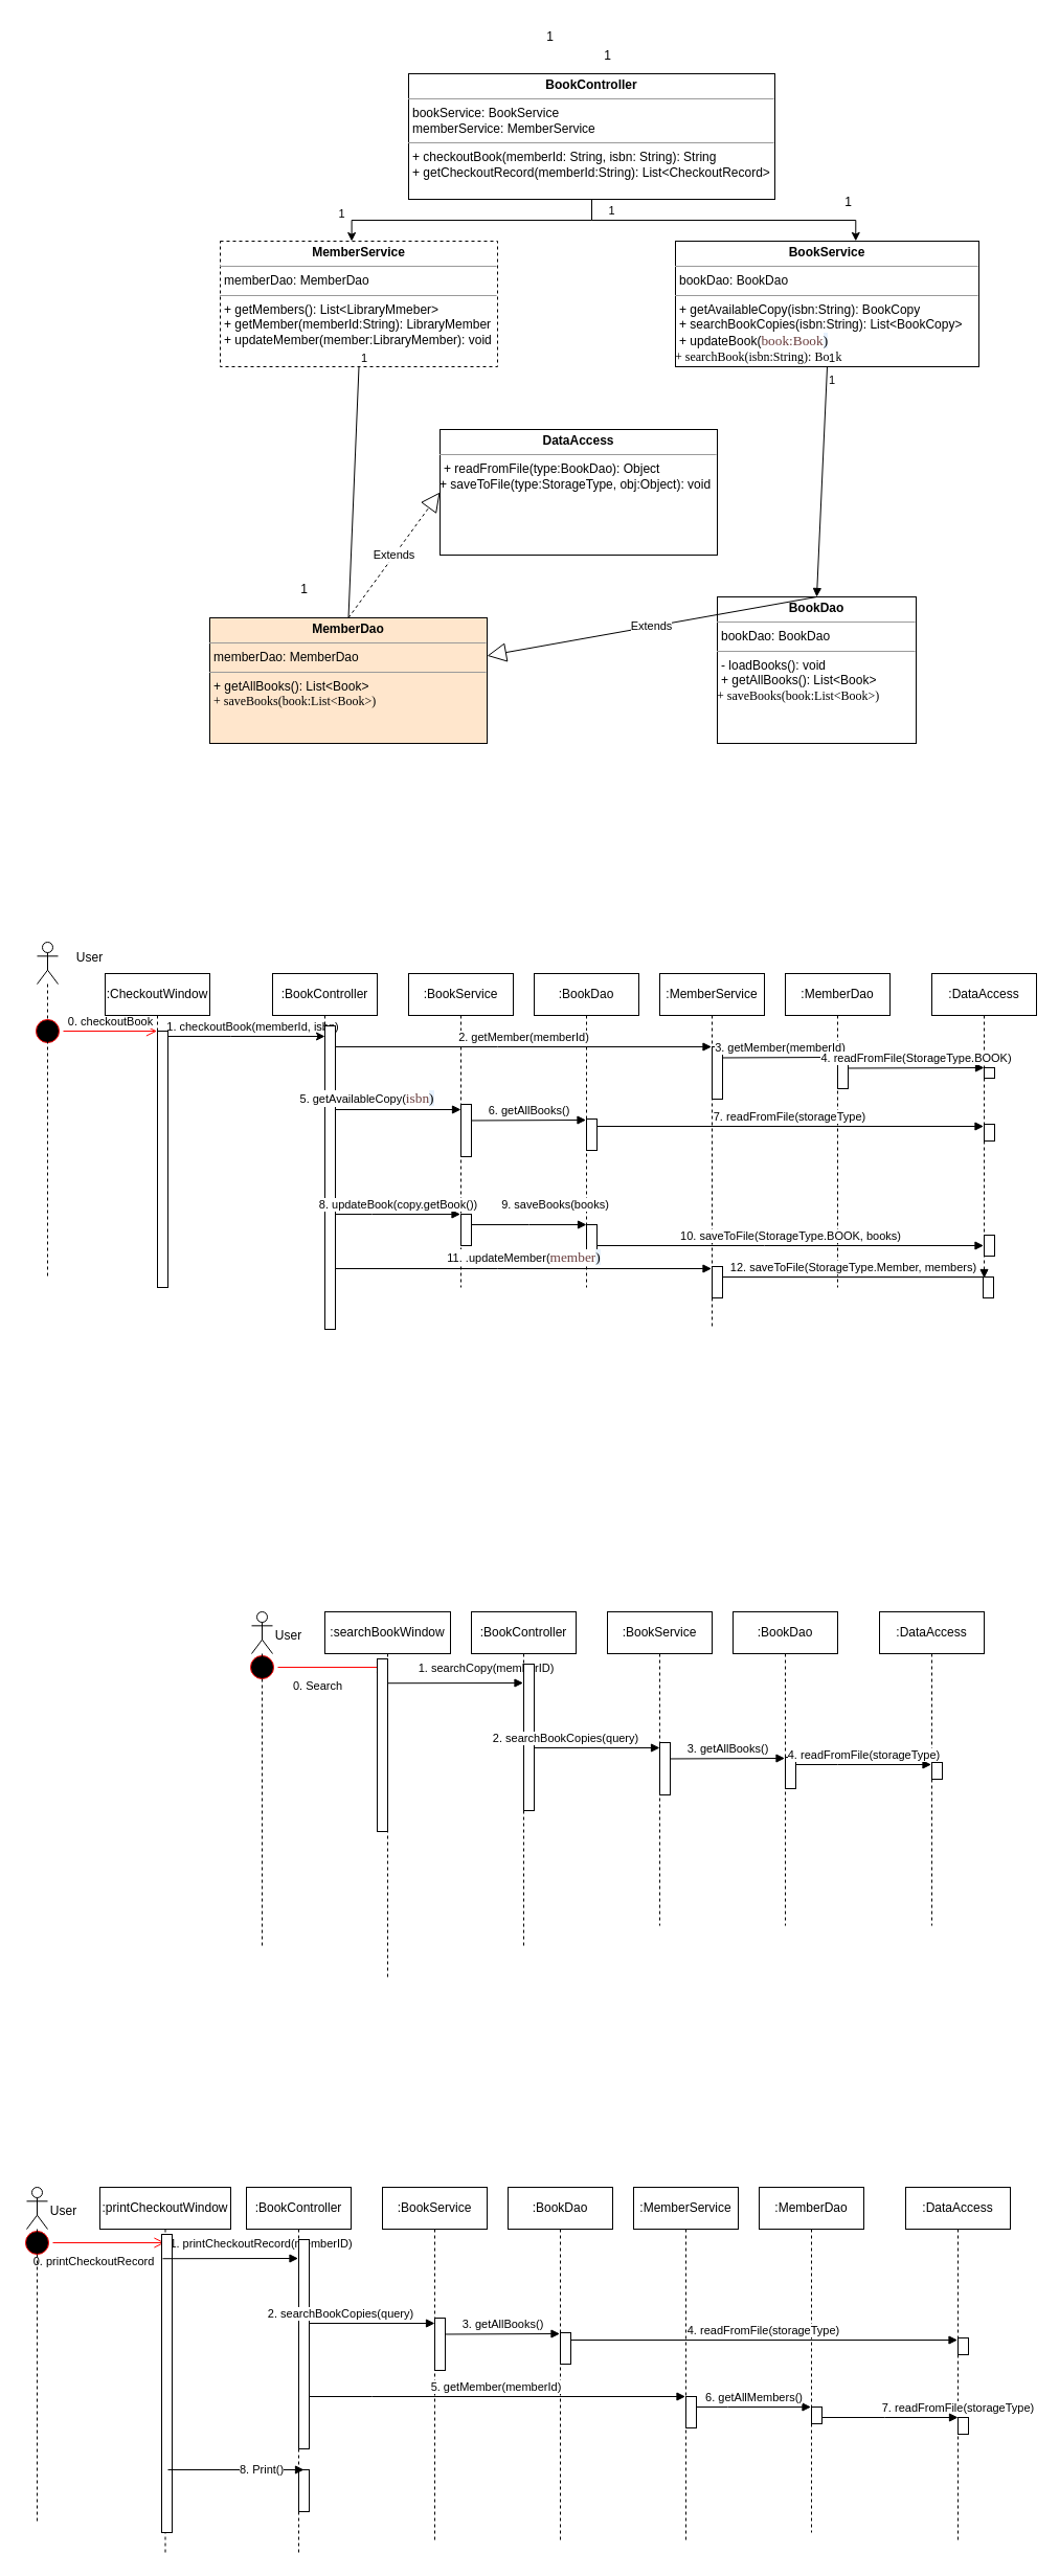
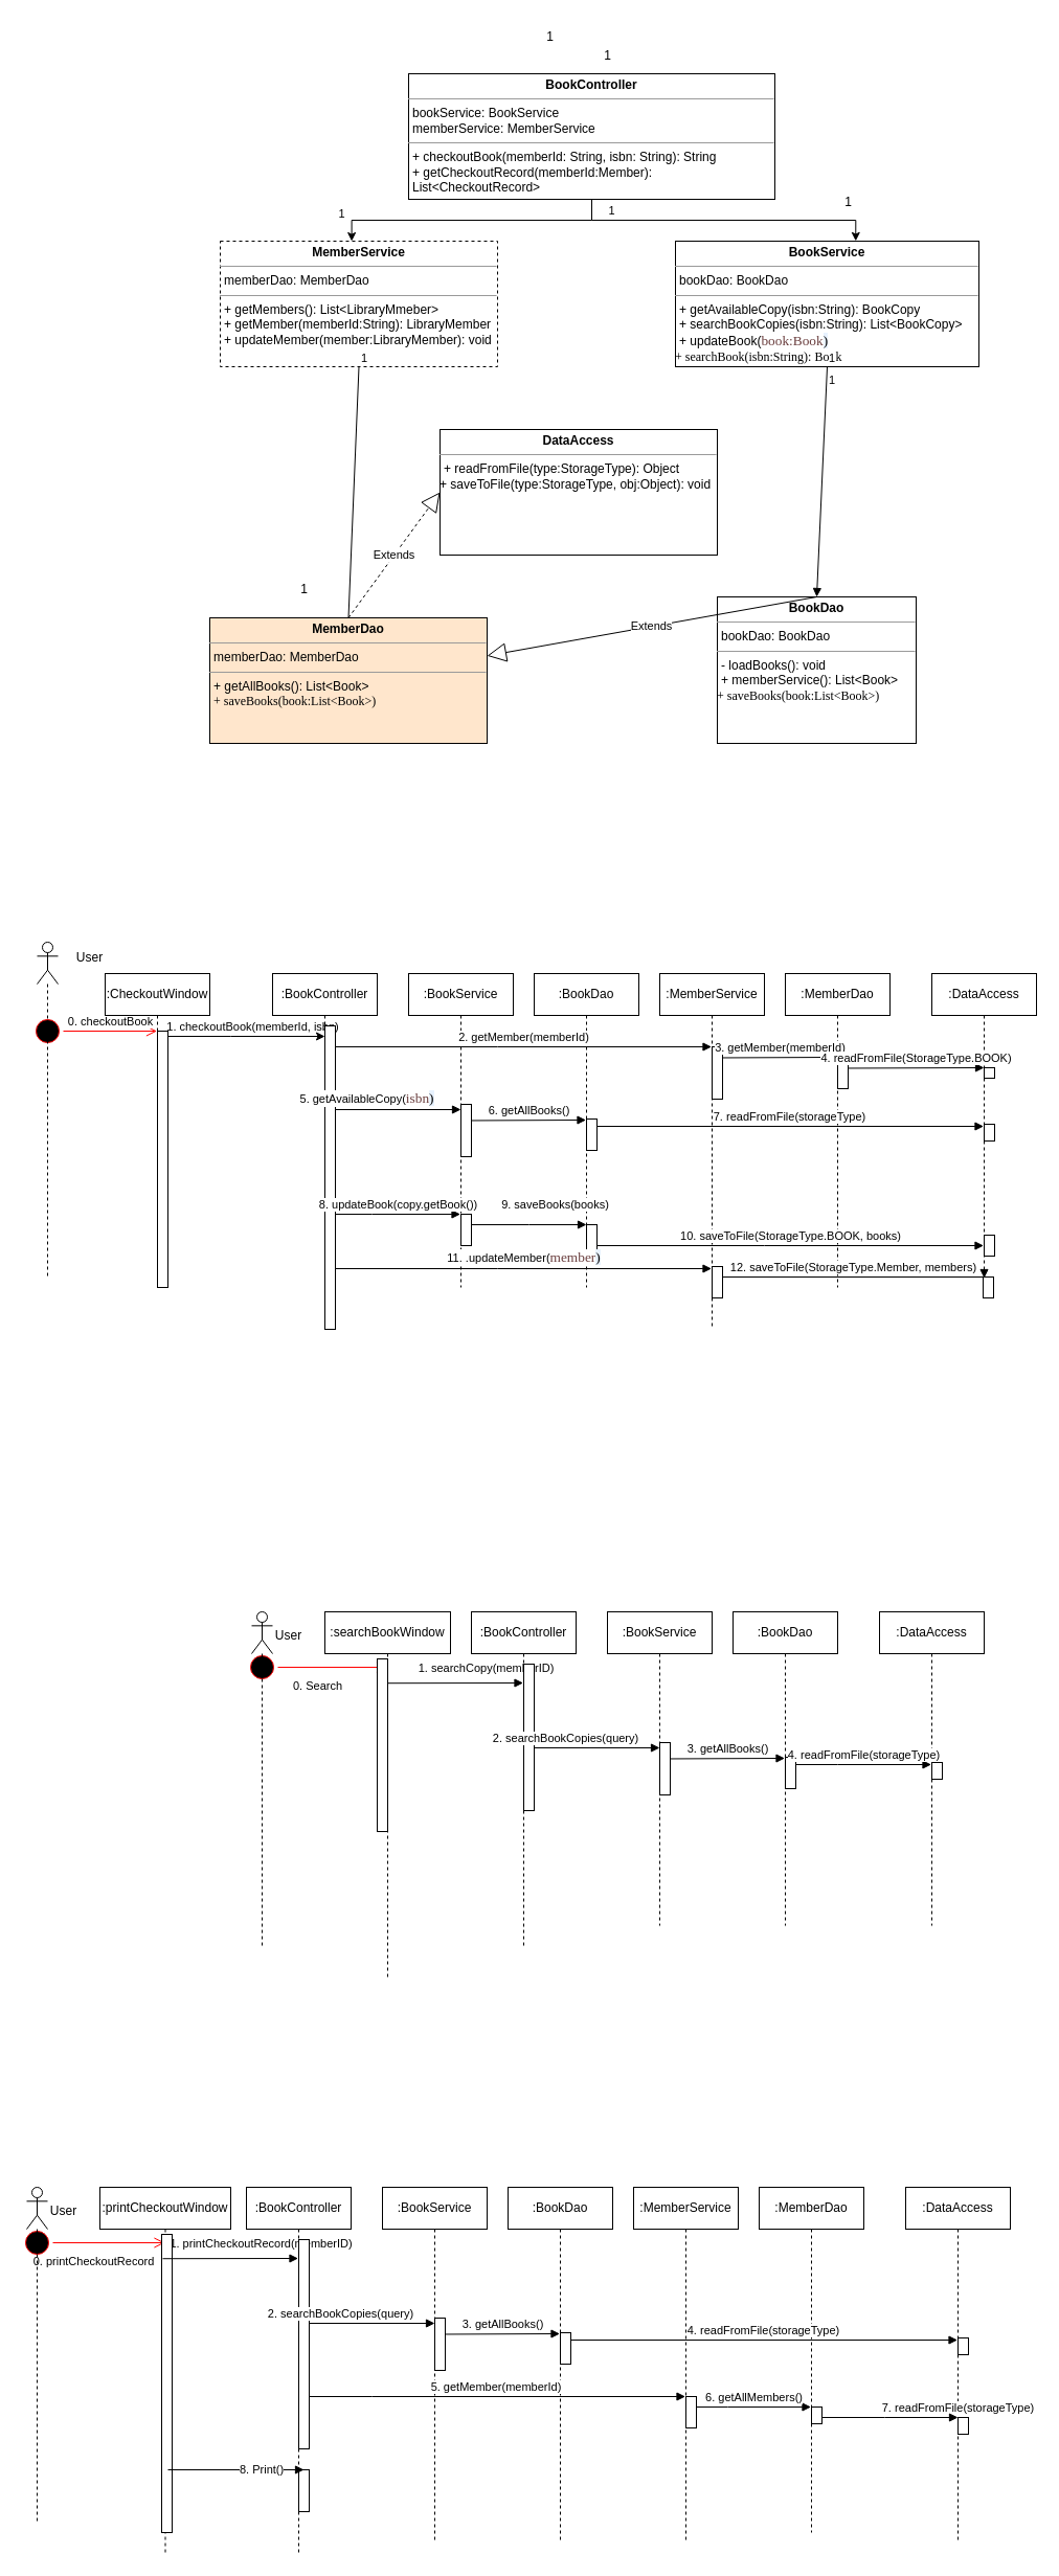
- <mxCell id="91" value="&lt;p style=&quot;margin:0px;margin-top:4px;text-align:center;&quot;&gt;&lt;b style=&quot;&quot;&gt;BookController&lt;/b&gt;&lt;/p&gt;&lt;hr size=&quot;1&quot;&gt;&lt;p style=&quot;margin:0px;margin-left:4px;&quot;&gt;bookService: BookService&lt;/p&gt;&lt;p style=&quot;margin:0px;margin-left:4px;&quot;&gt;memberService: MemberService&lt;/p&gt;&lt;hr size=&quot;1&quot;&gt;&lt;p style=&quot;margin:0px;margin-left:4px;&quot;&gt;+&amp;nbsp;checkoutBook(memberId: String, isbn: String): String&lt;/p&gt;&lt;p style=&quot;margin:0px;margin-left:4px;&quot;&gt;+ getCheckoutRecord(memberId:String): List&amp;lt;CheckoutRecord&amp;gt;&lt;/p&gt;" style="verticalAlign=top;align=left;overflow=fill;fontSize=12;fontFamily=Helvetica;html=1;whiteSpace=wrap;" vertex="1" parent="1"><mxGeometry x="390" y="70" width="350" height="120" as="geometry" /></mxCell>
+ <mxCell id="91" value="&lt;p style=&quot;margin:0px;margin-top:4px;text-align:center;&quot;&gt;&lt;b style=&quot;&quot;&gt;BookController&lt;/b&gt;&lt;/p&gt;&lt;hr size=&quot;1&quot;&gt;&lt;p style=&quot;margin:0px;margin-left:4px;&quot;&gt;bookService: BookService&lt;/p&gt;&lt;p style=&quot;margin:0px;margin-left:4px;&quot;&gt;memberService: MemberService&lt;/p&gt;&lt;hr size=&quot;1&quot;&gt;&lt;p style=&quot;margin:0px;margin-left:4px;&quot;&gt;+&amp;nbsp;checkoutBook(memberId: String, isbn: String): String&lt;/p&gt;&lt;p style=&quot;margin:0px;margin-left:4px;&quot;&gt;+ getCheckoutRecord(memberId:Member): List&amp;lt;CheckoutRecord&amp;gt;&lt;/p&gt;" style="verticalAlign=top;align=left;overflow=fill;fontSize=12;fontFamily=Helvetica;html=1;whiteSpace=wrap;" vertex="1" parent="1"><mxGeometry x="390" y="70" width="350" height="120" as="geometry" /></mxCell>
- <mxCell id="96" value="&lt;p style=&quot;margin:0px;margin-top:4px;text-align:center;&quot;&gt;&lt;b style=&quot;&quot;&gt;DataAccess&lt;/b&gt;&lt;/p&gt;&lt;hr size=&quot;1&quot;&gt;&lt;p style=&quot;border-color: var(--border-color); margin: 0px 0px 0px 4px;&quot;&gt;+ readFromFile(type:BookDao): Object&lt;span style=&quot;font-family: Consolas; background-color: initial;&quot;&gt;&amp;nbsp;&lt;/span&gt;&lt;/p&gt;+ saveToFile(type:StorageType, obj:Object): void&lt;p style=&quot;margin:0px;margin-left:4px;&quot;&gt;&lt;br&gt;&lt;/p&gt;" style="verticalAlign=top;align=left;overflow=fill;fontSize=12;fontFamily=Helvetica;html=1;whiteSpace=wrap;" vertex="1" parent="1"><mxGeometry x="420" y="410" width="265" height="120" as="geometry" /></mxCell>
+ <mxCell id="96" value="&lt;p style=&quot;margin:0px;margin-top:4px;text-align:center;&quot;&gt;&lt;b style=&quot;&quot;&gt;DataAccess&lt;/b&gt;&lt;/p&gt;&lt;hr size=&quot;1&quot;&gt;&lt;p style=&quot;border-color: var(--border-color); margin: 0px 0px 0px 4px;&quot;&gt;+ readFromFile(type:StorageType): Object&lt;span style=&quot;font-family: Consolas; background-color: initial;&quot;&gt;&amp;nbsp;&lt;/span&gt;&lt;/p&gt;+ saveToFile(type:StorageType, obj:Object): void&lt;p style=&quot;margin:0px;margin-left:4px;&quot;&gt;&lt;br&gt;&lt;/p&gt;" style="verticalAlign=top;align=left;overflow=fill;fontSize=12;fontFamily=Helvetica;html=1;whiteSpace=wrap;" vertex="1" parent="1"><mxGeometry x="420" y="410" width="265" height="120" as="geometry" /></mxCell>
- <mxCell id="94" value="&lt;p style=&quot;margin:0px;margin-top:4px;text-align:center;&quot;&gt;&lt;b style=&quot;&quot;&gt;BookDao&lt;/b&gt;&lt;/p&gt;&lt;hr size=&quot;1&quot;&gt;&lt;p style=&quot;margin:0px;margin-left:4px;&quot;&gt;bookDao: BookDao&lt;br&gt;&lt;/p&gt;&lt;hr size=&quot;1&quot;&gt;&lt;p style=&quot;margin:0px;margin-left:4px;&quot;&gt;- loadBooks(): void&lt;/p&gt;&lt;p style=&quot;margin:0px;margin-left:4px;&quot;&gt;+ getAllBooks(): List&amp;lt;Book&amp;gt;&lt;/p&gt;&lt;font face=&quot;Consolas&quot;&gt;+ saveBooks(book:List&amp;lt;Book&amp;gt;)&lt;/font&gt;&lt;br&gt;&lt;p style=&quot;margin:0px;margin-left:4px;&quot;&gt;&lt;br&gt;&lt;/p&gt;" style="verticalAlign=top;align=left;overflow=fill;fontSize=12;fontFamily=Helvetica;html=1;whiteSpace=wrap;" vertex="1" parent="1"><mxGeometry x="685" y="570" width="190" height="140" as="geometry" /></mxCell>
+ <mxCell id="94" value="&lt;p style=&quot;margin:0px;margin-top:4px;text-align:center;&quot;&gt;&lt;b style=&quot;&quot;&gt;BookDao&lt;/b&gt;&lt;/p&gt;&lt;hr size=&quot;1&quot;&gt;&lt;p style=&quot;margin:0px;margin-left:4px;&quot;&gt;bookDao: BookDao&lt;br&gt;&lt;/p&gt;&lt;hr size=&quot;1&quot;&gt;&lt;p style=&quot;margin:0px;margin-left:4px;&quot;&gt;- loadBooks(): void&lt;/p&gt;&lt;p style=&quot;margin:0px;margin-left:4px;&quot;&gt;+ memberService(): List&amp;lt;Book&amp;gt;&lt;/p&gt;&lt;font face=&quot;Consolas&quot;&gt;+ saveBooks(book:List&amp;lt;Book&amp;gt;)&lt;/font&gt;&lt;br&gt;&lt;p style=&quot;margin:0px;margin-left:4px;&quot;&gt;&lt;br&gt;&lt;/p&gt;" style="verticalAlign=top;align=left;overflow=fill;fontSize=12;fontFamily=Helvetica;html=1;whiteSpace=wrap;" vertex="1" parent="1"><mxGeometry x="685" y="570" width="190" height="140" as="geometry" /></mxCell>
